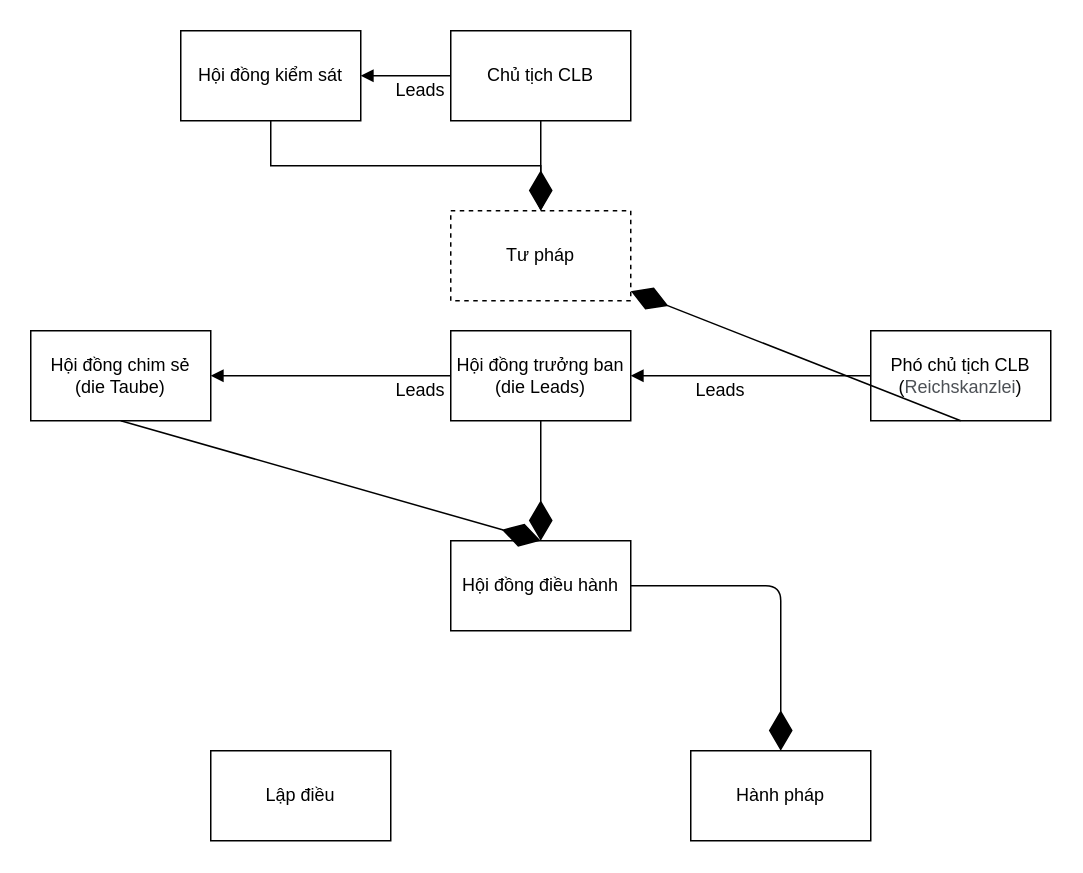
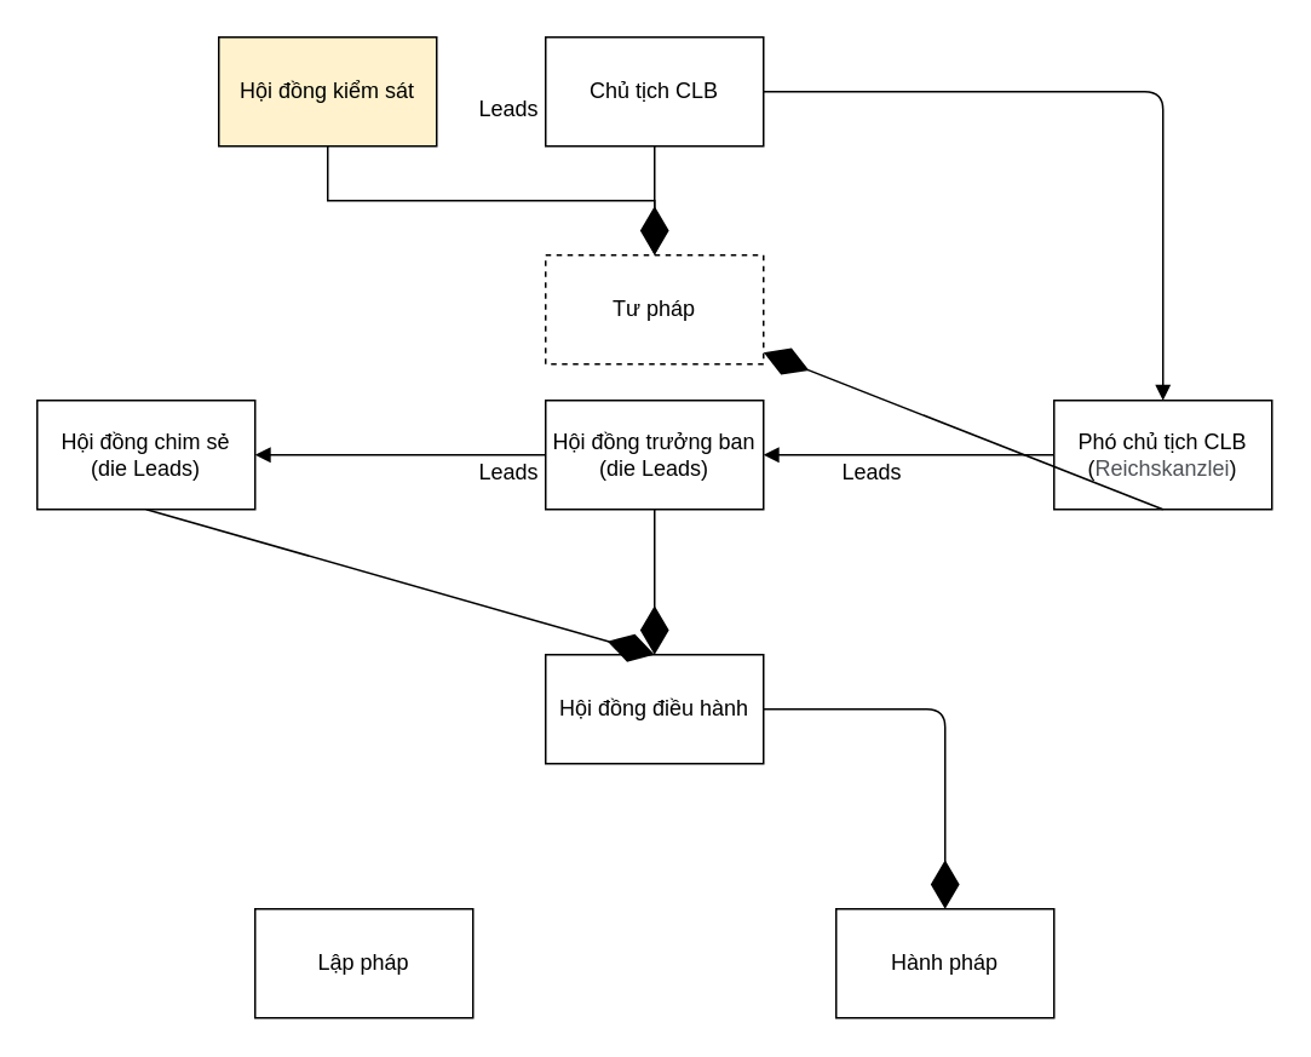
- <mxCell id="8" value="Hội đồng kiểm sát" style="rounded=0;whiteSpace=wrap;html=1;" vertex="1" parent="1"><mxGeometry x="120" y="20" width="120" height="60" as="geometry" /></mxCell>
+ <mxCell id="8" value="Hội đồng kiểm sát" style="rounded=0;whiteSpace=wrap;html=1;fillColor=#fff2cc;" vertex="1" parent="1"><mxGeometry x="120" y="20" width="120" height="60" as="geometry" /></mxCell>
- <mxCell id="5" value="" style="endArrow=block;endFill=1;html=1;edgeStyle=orthogonalEdgeStyle;align=left;verticalAlign=top;entryX=1;entryY=0.5;entryDx=0;entryDy=0;" edge="1" parent="1" source="9" target="8"><mxGeometry x="-1" relative="1" as="geometry"><mxPoint x="300" y="50" as="sourcePoint" /><mxPoint x="220" y="50" as="targetPoint" /></mxGeometry></mxCell>
+ <mxCell id="5" value="" style="endArrow=block;endFill=1;html=1;edgeStyle=orthogonalEdgeStyle;align=left;verticalAlign=top;" edge="1" parent="1" source="9" target="12"><mxGeometry x="-1" relative="1" as="geometry"><mxPoint x="300" y="50" as="sourcePoint" /><mxPoint x="220" y="50" as="targetPoint" /></mxGeometry></mxCell>
- <mxCell id="16" value="Hội đồng chim sẻ&lt;br&gt;(die Taube)" style="rounded=0;whiteSpace=wrap;html=1;" vertex="1" parent="1"><mxGeometry x="20" y="220" width="120" height="60" as="geometry" /></mxCell>
+ <mxCell id="16" value="Hội đồng chim sẻ&lt;br&gt;(die Leads)" style="rounded=0;whiteSpace=wrap;html=1;" vertex="1" parent="1"><mxGeometry x="20" y="220" width="120" height="60" as="geometry" /></mxCell>
- <mxCell id="2" value="Lập điều" style="rounded=0;whiteSpace=wrap;html=1;" vertex="1" parent="1"><mxGeometry x="140" y="500" width="120" height="60" as="geometry" /></mxCell>
+ <mxCell id="2" value="Lập pháp" style="rounded=0;whiteSpace=wrap;html=1;" vertex="1" parent="1"><mxGeometry x="140" y="500" width="120" height="60" as="geometry" /></mxCell>
